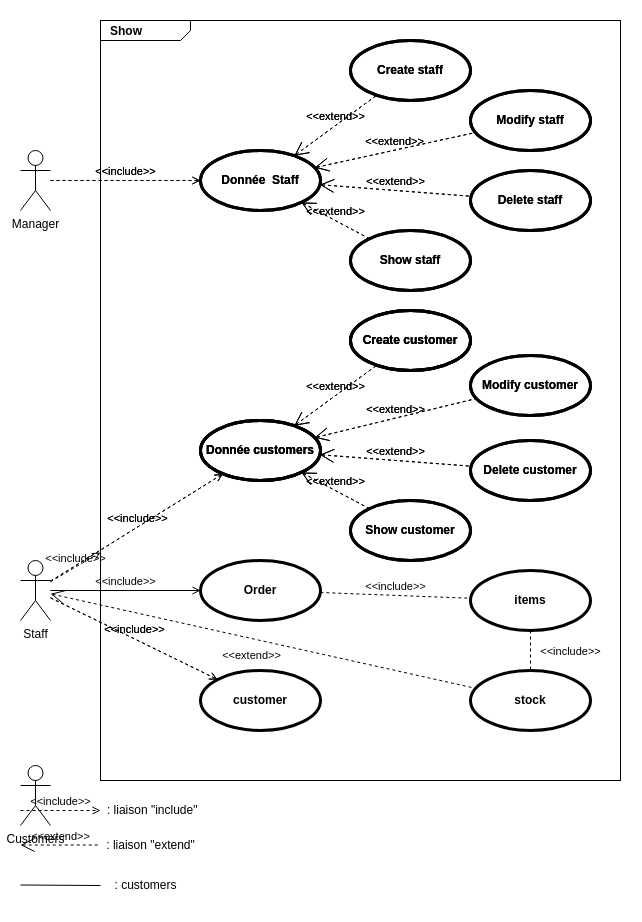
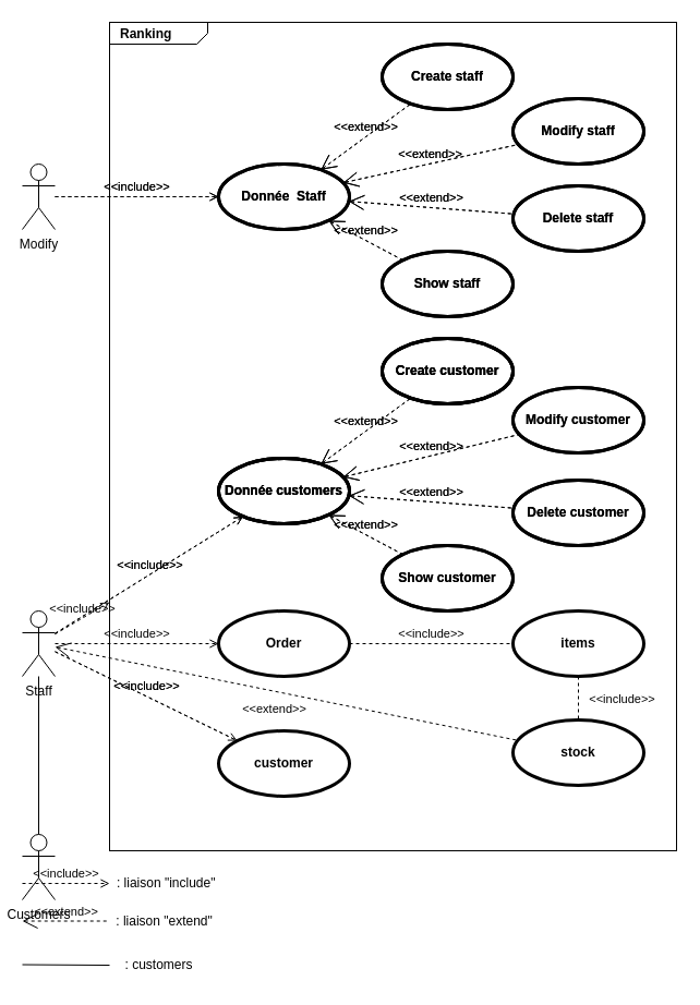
- <mxCell id="2" value="&lt;p style=&quot;margin:0px;margin-top:4px;margin-left:10px;text-align:left;&quot;&gt;&lt;b&gt;Show&lt;/b&gt;&lt;/p&gt;" style="html=1;shape=mxgraph.sysml.package;html=1;overflow=fill;whiteSpace=wrap;fillColor=none;" parent="1" vertex="1"><mxGeometry x="100" y="20" width="520" height="760" as="geometry" /></mxCell>
+ <mxCell id="2" value="&lt;p style=&quot;margin:0px;margin-top:4px;margin-left:10px;text-align:left;&quot;&gt;&lt;b&gt;Ranking&lt;/b&gt;&lt;/p&gt;" style="html=1;shape=mxgraph.sysml.package;html=1;overflow=fill;whiteSpace=wrap;fillColor=none;" parent="1" vertex="1"><mxGeometry x="100" y="20" width="520" height="760" as="geometry" /></mxCell>
- <mxCell id="57" value="Manager" style="shape=umlActor;html=1;verticalLabelPosition=bottom;verticalAlign=top;align=center;fillColor=none;" parent="1" vertex="1"><mxGeometry x="20" y="150" width="30" height="60" as="geometry" /></mxCell>
+ <mxCell id="57" value="Modify" style="shape=umlActor;html=1;verticalLabelPosition=bottom;verticalAlign=top;align=center;fillColor=none;" parent="1" vertex="1"><mxGeometry x="20" y="150" width="30" height="60" as="geometry" /></mxCell>
- <mxCell id="64" value="" style="edgeStyle=none;html=1;endArrow=none;verticalAlign=bottom;rounded=0;" parent="1" source="3" target="5" edge="1"><mxGeometry width="160" relative="1" as="geometry"><mxPoint x="260" y="650" as="sourcePoint" /><mxPoint x="420" y="650" as="targetPoint" /></mxGeometry></mxCell>
+ <mxCell id="64" value="" style="edgeStyle=none;html=1;endArrow=none;verticalAlign=bottom;rounded=0;entryX=0.5;entryY=0;entryDx=0;entryDy=0;entryPerimeter=0;" parent="1" source="3" target="56" edge="1"><mxGeometry width="160" relative="1" as="geometry"><mxPoint x="260" y="650" as="sourcePoint" /><mxPoint x="420" y="650" as="targetPoint" /></mxGeometry></mxCell>
- <mxCell id="6" value="items" style="shape=ellipse;html=1;strokeWidth=3;fontStyle=1;whiteSpace=wrap;align=center;perimeter=ellipsePerimeter;fillColor=none;" parent="1" vertex="1"><mxGeometry x="470" y="570" width="120" height="60" as="geometry" /></mxCell>
+ <mxCell id="6" value="items" style="shape=ellipse;html=1;strokeWidth=3;fontStyle=1;whiteSpace=wrap;align=center;perimeter=ellipsePerimeter;fillColor=none;" parent="1" vertex="1"><mxGeometry x="470" y="560" width="120" height="60" as="geometry" /></mxCell>
- <mxCell id="14" value="&amp;lt;&amp;lt;include&amp;gt;&amp;gt;" style="edgeStyle=none;html=1;endArrow=open;verticalAlign=bottom;dashed=1;labelBackgroundColor=none;rounded=0;" parent="1" source="3" target="13" edge="1"><mxGeometry width="160" relative="1" as="geometry"><mxPoint x="60" y="529.333" as="sourcePoint" /><mxPoint x="210.236" y="522.656" as="targetPoint" /></mxGeometry></mxCell>
+ <mxCell id="14" value="&amp;lt;&amp;lt;include&amp;gt;&amp;gt;" style="edgeStyle=none;html=1;endArrow=none;verticalAlign=bottom;dashed=1;labelBackgroundColor=none;rounded=0;" parent="1" source="3" target="13" edge="1"><mxGeometry width="160" relative="1" as="geometry"><mxPoint x="60" y="529.333" as="sourcePoint" /><mxPoint x="210.236" y="522.656" as="targetPoint" /></mxGeometry></mxCell>
- <mxCell id="7" value="stock" style="shape=ellipse;html=1;strokeWidth=3;fontStyle=1;whiteSpace=wrap;align=center;perimeter=ellipsePerimeter;fillColor=none;" parent="1" vertex="1"><mxGeometry x="470" y="670" width="120" height="60" as="geometry" /></mxCell>
+ <mxCell id="7" value="stock" style="shape=ellipse;html=1;strokeWidth=3;fontStyle=1;whiteSpace=wrap;align=center;perimeter=ellipsePerimeter;fillColor=none;" parent="1" vertex="1"><mxGeometry x="470" y="660" width="120" height="60" as="geometry" /></mxCell>
